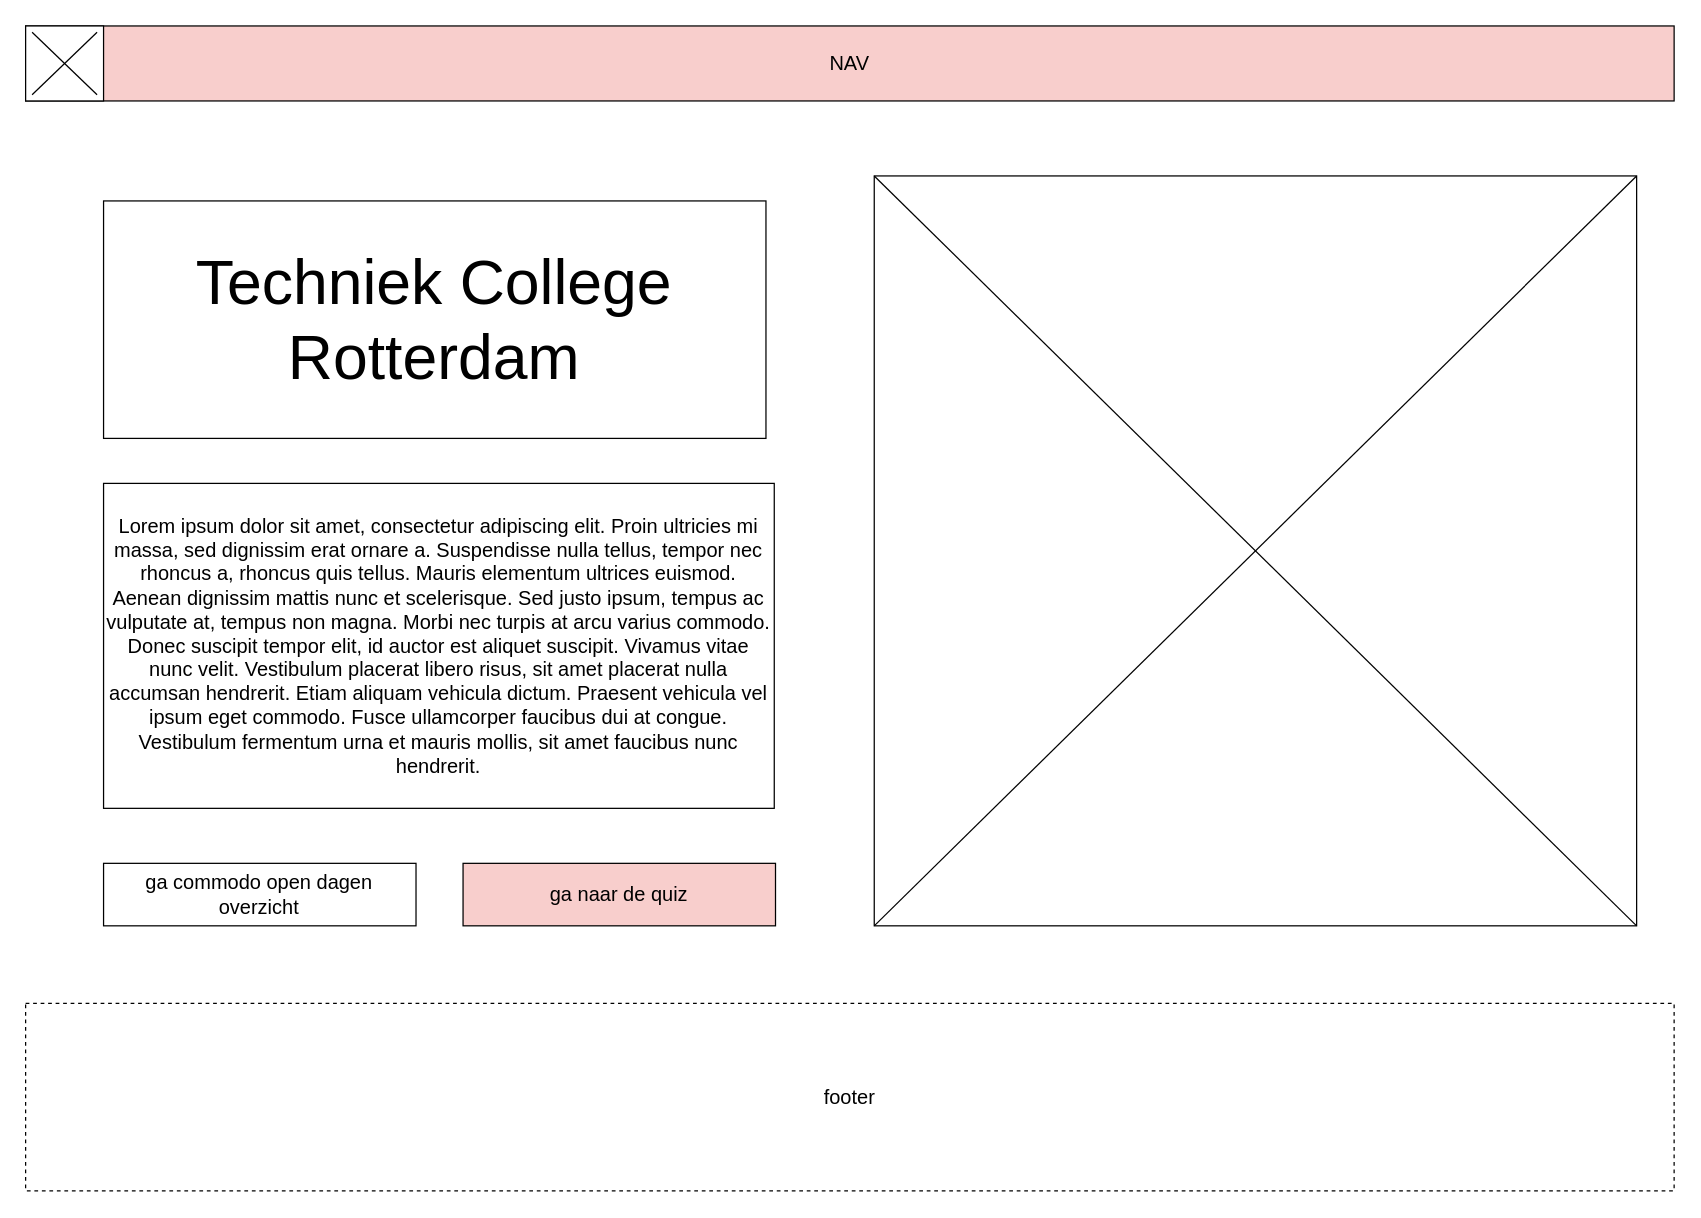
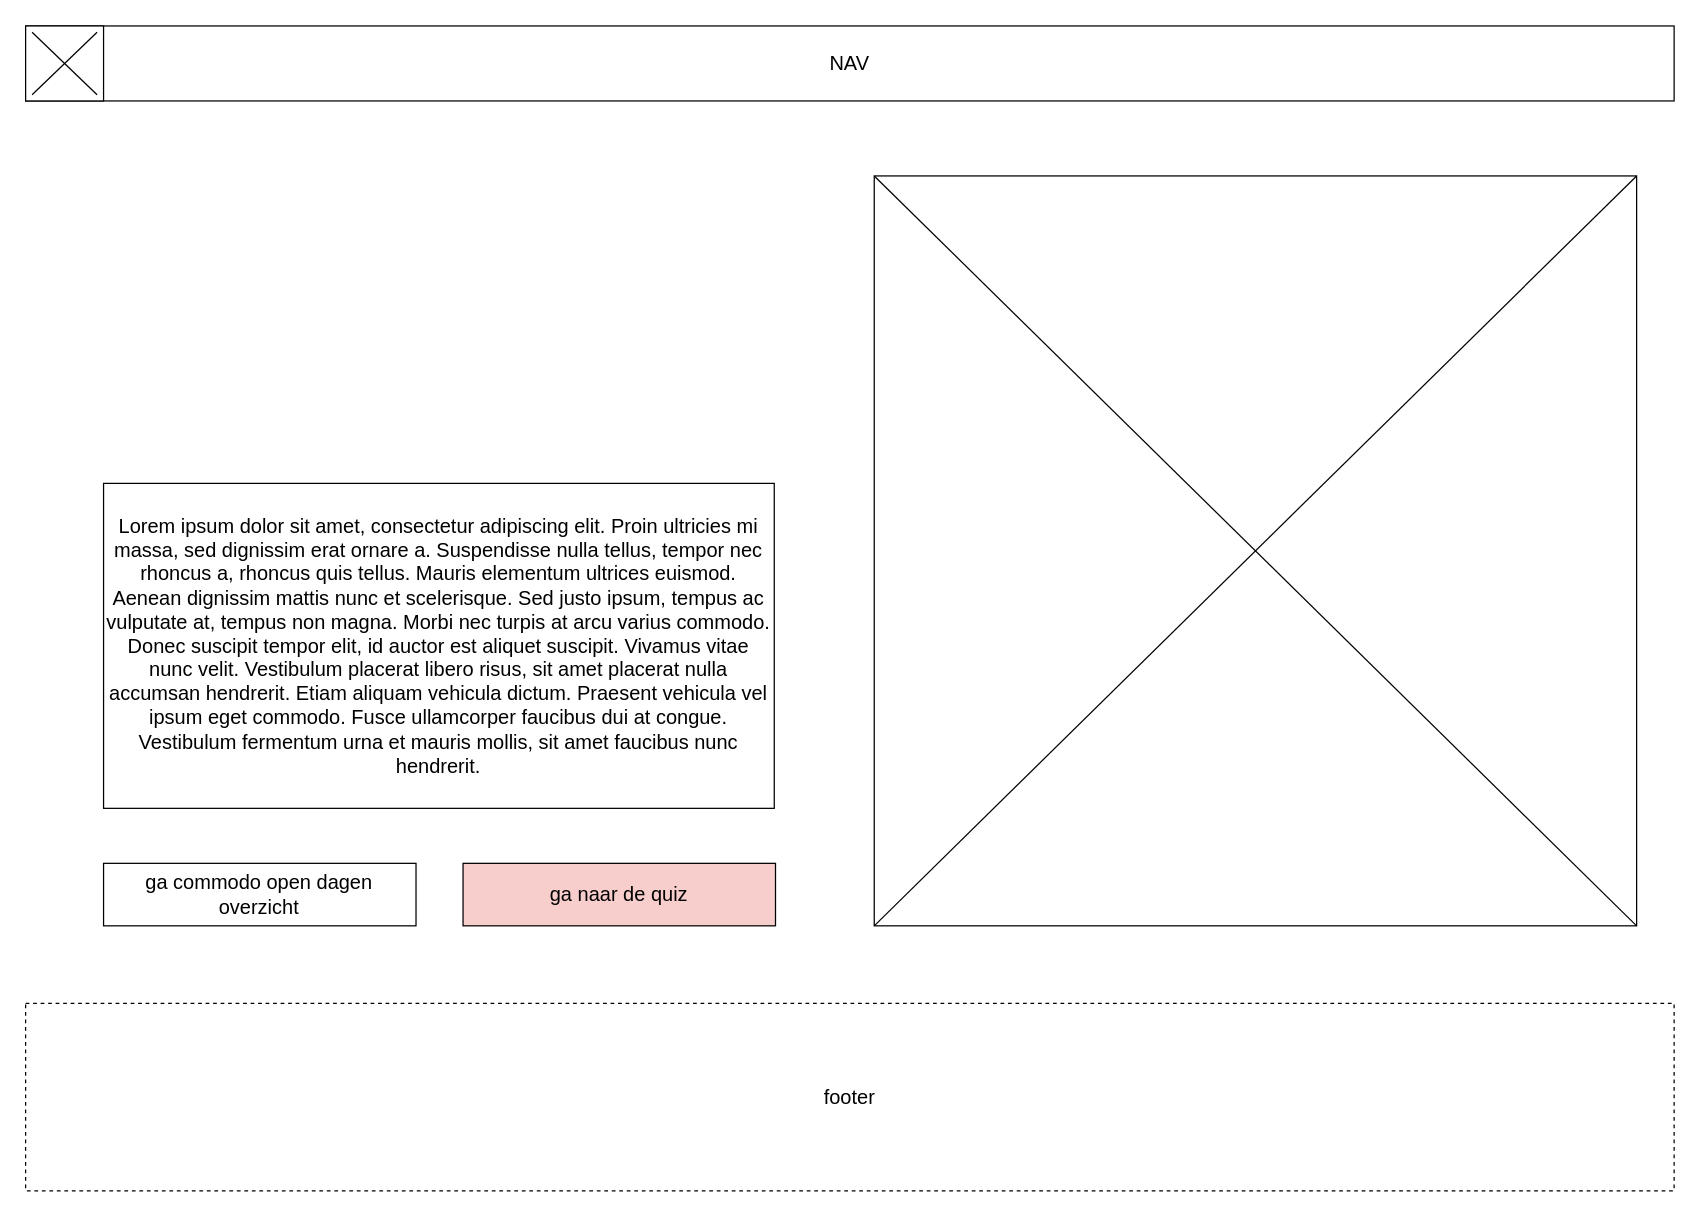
- <mxCell id="2" value="NAV" style="rounded=0;whiteSpace=wrap;html=1;fontSize=16;fillColor=#f8cecc;" parent="1" vertex="1"><mxGeometry x="20" y="20" width="1319" height="60" as="geometry" /></mxCell>
+ <mxCell id="2" value="NAV" style="rounded=0;whiteSpace=wrap;html=1;fontSize=16;" parent="1" vertex="1"><mxGeometry x="20" y="20" width="1319" height="60" as="geometry" /></mxCell>
- <mxCell id="7" value="&lt;font style=&quot;font-size: 50px;&quot;&gt;Techniek College Rotterdam&lt;/font&gt;" style="rounded=0;whiteSpace=wrap;html=1;fontSize=16;" parent="1" vertex="1"><mxGeometry x="82.36" y="160" width="530" height="190" as="geometry" /></mxCell>
